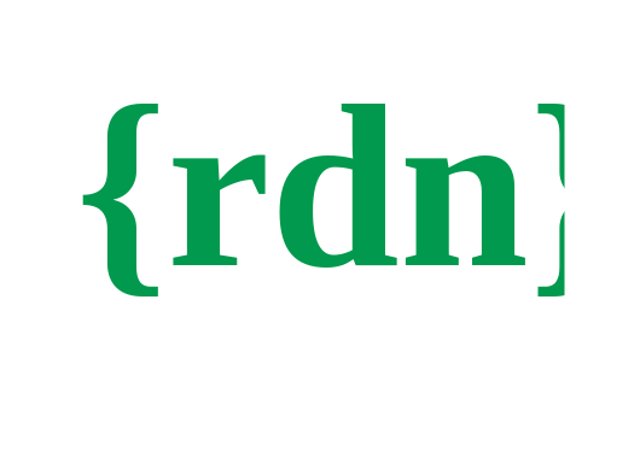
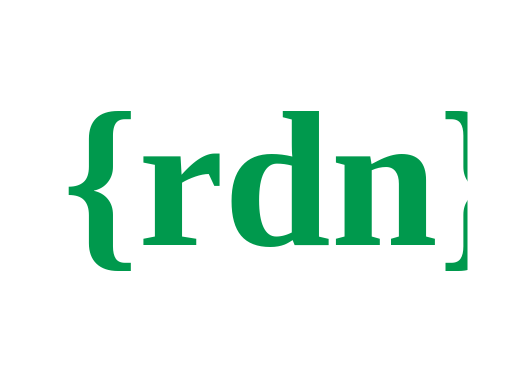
- <mxCell id="2" value="&lt;h1&gt;&lt;font style=&quot;font-size: 77px&quot; face=&quot;Apex New&quot; color=&quot;#00994d&quot;&gt;{rdn}&lt;/font&gt;&lt;/h1&gt;" style="text;html=1;strokeColor=none;fillColor=none;spacing=5;spacingTop=-20;whiteSpace=wrap;overflow=hidden;rounded=0;" vertex="1" parent="1"><mxGeometry x="20" y="10" width="170" height="110" as="geometry" /></mxCell>
+ <mxCell id="2" value="&lt;h1&gt;&lt;font style=&quot;font-size: 77px&quot; face=&quot;Apex New&quot; color=&quot;#00994d&quot;&gt;{rdn}&lt;/font&gt;&lt;/h1&gt;" style="text;html=1;strokeColor=none;fillColor=none;spacing=5;spacingTop=-20;whiteSpace=wrap;overflow=hidden;rounded=0;" vertex="1" parent="1"><mxGeometry x="20" y="20" width="170" height="110" as="geometry" /></mxCell>
